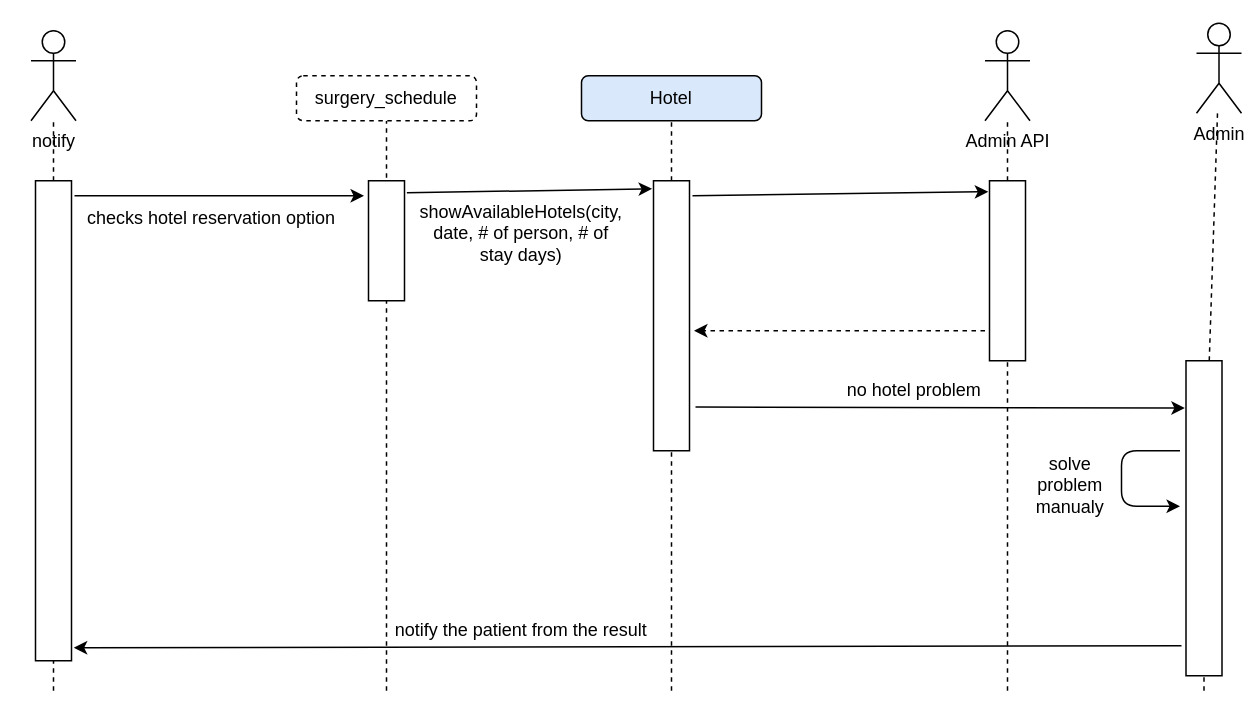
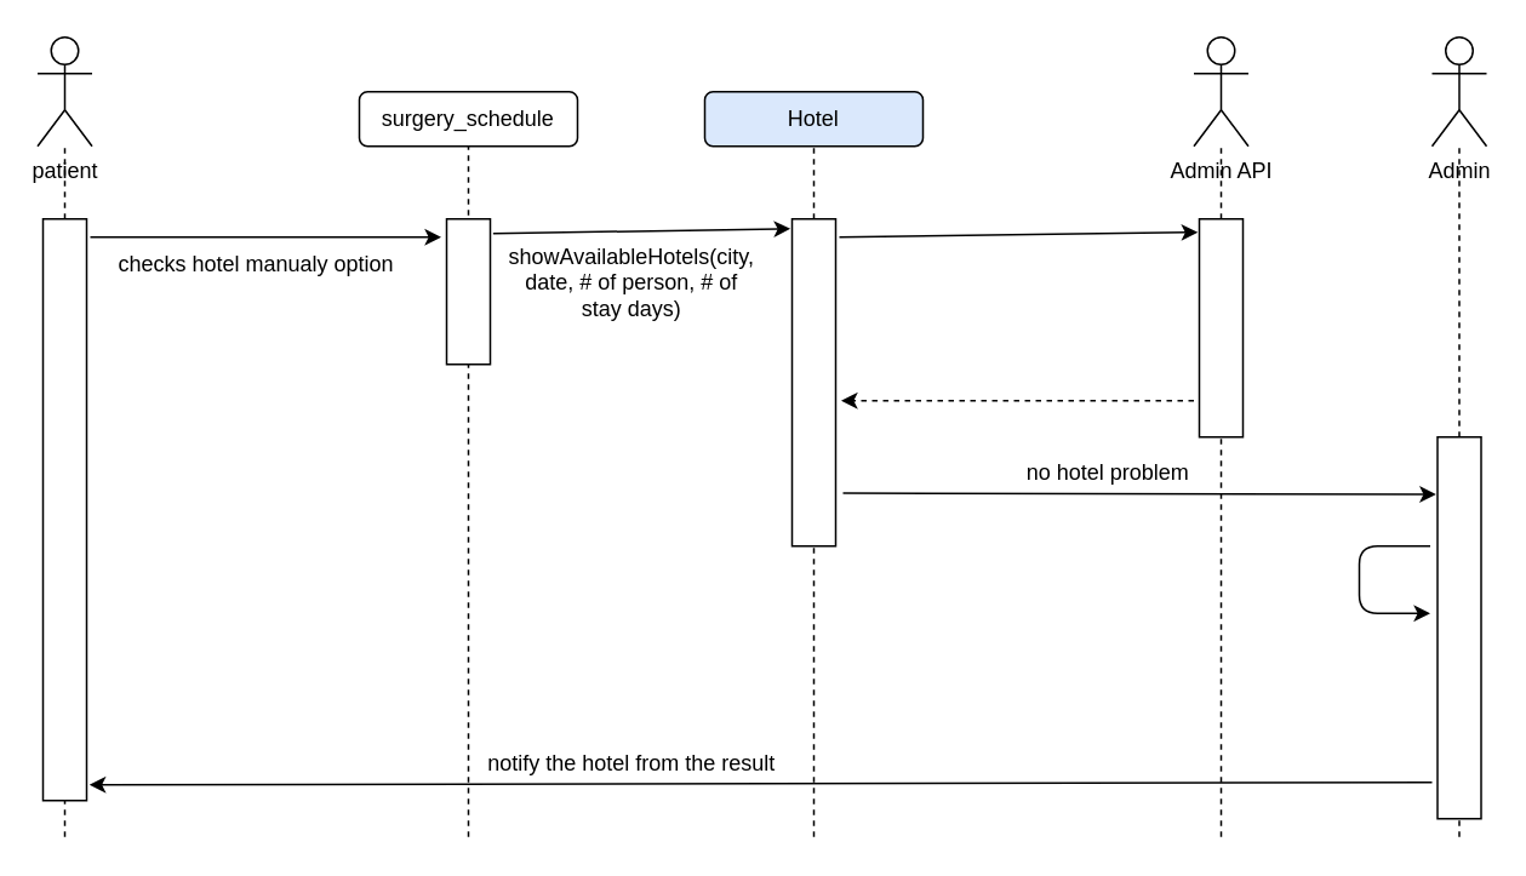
- <mxCell id="23" value="Admin" style="shape=umlActor;verticalLabelPosition=bottom;labelBackgroundColor=#ffffff;verticalAlign=top;html=1;outlineConnect=0;" vertex="1" parent="1"><mxGeometry x="797" y="15" width="30" height="60" as="geometry" /></mxCell>
+ <mxCell id="23" value="Admin" style="shape=umlActor;verticalLabelPosition=bottom;labelBackgroundColor=#ffffff;verticalAlign=top;html=1;outlineConnect=0;" vertex="1" parent="1"><mxGeometry x="787" y="20" width="30" height="60" as="geometry" /></mxCell>
- <mxCell id="15" value="surgery_schedule" style="rounded=1;whiteSpace=wrap;html=1;dashed=1;" parent="1" vertex="1"><mxGeometry x="197" y="50" width="120" height="30" as="geometry" /></mxCell>
+ <mxCell id="15" value="surgery_schedule" style="rounded=1;whiteSpace=wrap;html=1;" parent="1" vertex="1"><mxGeometry x="197" y="50" width="120" height="30" as="geometry" /></mxCell>
- <mxCell id="2" value="notify" style="shape=umlActor;verticalLabelPosition=bottom;labelBackgroundColor=#ffffff;verticalAlign=top;html=1;outlineConnect=0;" parent="1" vertex="1"><mxGeometry x="20" y="20" width="30" height="60" as="geometry" /></mxCell>
+ <mxCell id="2" value="patient" style="shape=umlActor;verticalLabelPosition=bottom;labelBackgroundColor=#ffffff;verticalAlign=top;html=1;outlineConnect=0;" parent="1" vertex="1"><mxGeometry x="20" y="20" width="30" height="60" as="geometry" /></mxCell>
- <mxCell id="6" value="checks hotel reservation option" style="text;html=1;align=center;verticalAlign=middle;resizable=0;points=[];;autosize=1;" parent="1" vertex="1"><mxGeometry x="50" y="135" width="180" height="20" as="geometry" /></mxCell>
+ <mxCell id="6" value="checks hotel manualy option" style="text;html=1;align=center;verticalAlign=middle;resizable=0;points=[];;autosize=1;" parent="1" vertex="1"><mxGeometry x="50" y="135" width="180" height="20" as="geometry" /></mxCell>
- <mxCell id="30" value="solve problem manualy" style="text;html=1;strokeColor=none;fillColor=none;align=center;verticalAlign=middle;whiteSpace=wrap;rounded=0;" vertex="1" parent="1"><mxGeometry x="686" y="312.5" width="54" height="20" as="geometry" /></mxCell>
- <mxCell id="32" value="notify the patient from the result" style="text;html=1;strokeColor=none;fillColor=none;align=center;verticalAlign=middle;whiteSpace=wrap;rounded=0;" vertex="1" parent="1"><mxGeometry x="257" y="410" width="180" height="20" as="geometry" /></mxCell>
+ <mxCell id="32" value="notify the hotel from the result" style="text;html=1;strokeColor=none;fillColor=none;align=center;verticalAlign=middle;whiteSpace=wrap;rounded=0;" vertex="1" parent="1"><mxGeometry x="257" y="410" width="180" height="20" as="geometry" /></mxCell>
